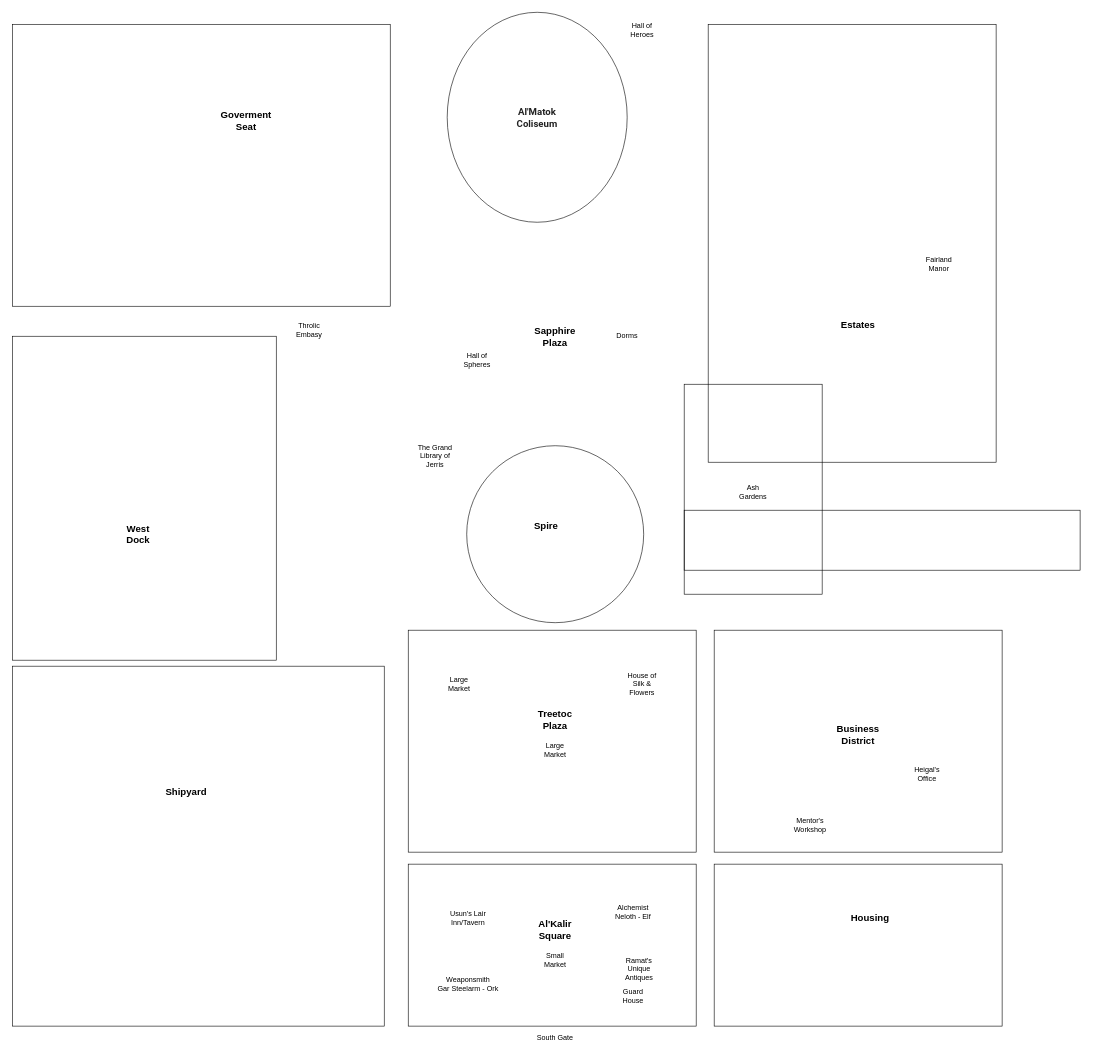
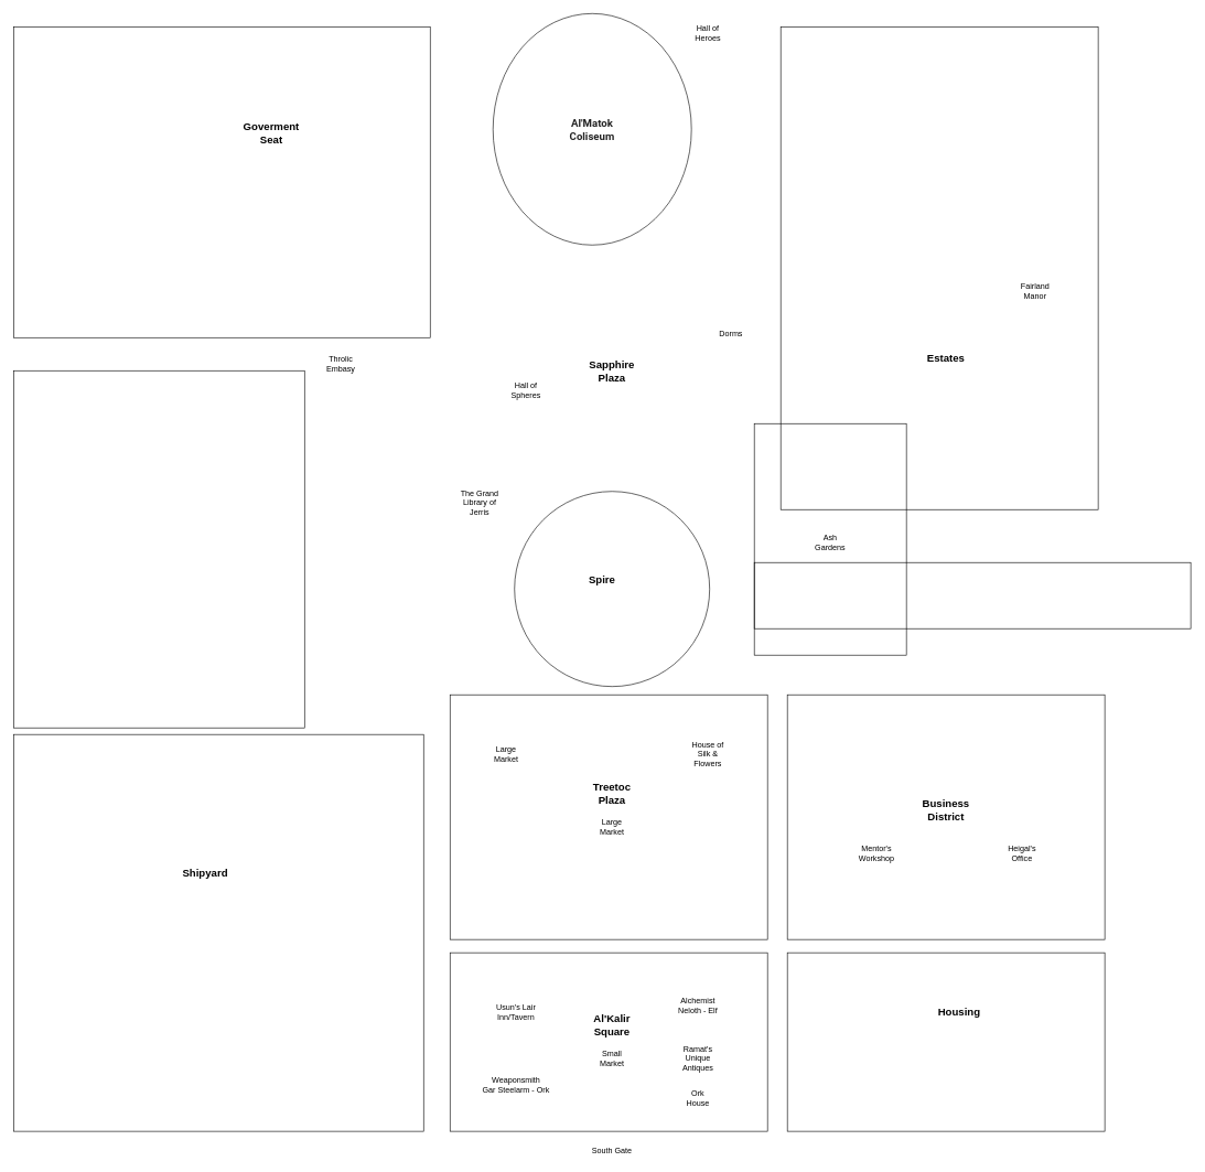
- <mxCell id="38" value="Dorms" style="text;html=1;strokeColor=none;fillColor=none;align=center;verticalAlign=middle;whiteSpace=wrap;rounded=0;" parent="1" vertex="1"><mxGeometry x="1010" y="540" width="70" height="40" as="geometry" /></mxCell>
+ <mxCell id="38" value="Dorms" style="text;html=1;strokeColor=none;fillColor=none;align=center;verticalAlign=middle;whiteSpace=wrap;rounded=0;" parent="1" vertex="1"><mxGeometry x="1070" y="485" width="70" height="40" as="geometry" /></mxCell>
- <mxCell id="31" value="Hall of Spheres" style="text;html=1;strokeColor=none;fillColor=none;align=center;verticalAlign=middle;whiteSpace=wrap;rounded=0;" parent="1" vertex="1"><mxGeometry x="760" y="580" width="70" height="40" as="geometry" /></mxCell>
+ <mxCell id="31" value="Hall of Spheres" style="text;html=1;strokeColor=none;fillColor=none;align=center;verticalAlign=middle;whiteSpace=wrap;rounded=0;" parent="1" vertex="1"><mxGeometry x="760" y="570" width="70" height="40" as="geometry" /></mxCell>
- <mxCell id="28" value="West Dock" style="text;html=1;strokeColor=none;fillColor=none;align=center;verticalAlign=middle;whiteSpace=wrap;rounded=0;fontSize=16;fontStyle=1" parent="1" vertex="1"><mxGeometry x="210" y="880" width="40" height="20" as="geometry" /></mxCell>
- <mxCell id="41" value="Mentor's Workshop" style="text;html=1;strokeColor=none;fillColor=none;align=center;verticalAlign=middle;whiteSpace=wrap;rounded=0;" vertex="1" parent="1"><mxGeometry x="1315" y="1355" width="70" height="40" as="geometry" /></mxCell>
+ <mxCell id="41" value="Mentor's Workshop" style="text;html=1;strokeColor=none;fillColor=none;align=center;verticalAlign=middle;whiteSpace=wrap;rounded=0;" vertex="1" parent="1"><mxGeometry x="1290" y="1270" width="70" height="40" as="geometry" /></mxCell>
- <mxCell id="18" value="Ramat's Unique Antiques" style="text;html=1;strokeColor=none;fillColor=none;align=center;verticalAlign=middle;whiteSpace=wrap;rounded=0;" parent="1" vertex="1"><mxGeometry x="1045" y="1605" width="40" height="20" as="geometry" /></mxCell>
+ <mxCell id="18" value="Ramat's Unique Antiques" style="text;html=1;strokeColor=none;fillColor=none;align=center;verticalAlign=middle;whiteSpace=wrap;rounded=0;" parent="1" vertex="1"><mxGeometry x="1035" y="1590" width="40" height="20" as="geometry" /></mxCell>
- <mxCell id="17" value="Guard House" style="text;html=1;strokeColor=none;fillColor=none;align=center;verticalAlign=middle;whiteSpace=wrap;rounded=0;" parent="1" vertex="1"><mxGeometry x="1035" y="1650" width="40" height="20" as="geometry" /></mxCell>
+ <mxCell id="17" value="Ork House" style="text;html=1;strokeColor=none;fillColor=none;align=center;verticalAlign=middle;whiteSpace=wrap;rounded=0;" parent="1" vertex="1"><mxGeometry x="1035" y="1650" width="40" height="20" as="geometry" /></mxCell>
- <mxCell id="15" value="South Gate" style="text;html=1;strokeColor=none;fillColor=none;align=center;verticalAlign=middle;whiteSpace=wrap;rounded=0;" parent="1" vertex="1"><mxGeometry x="890" y="1710" width="70" height="40" as="geometry" /></mxCell>
+ <mxCell id="15" value="South Gate" style="text;html=1;strokeColor=none;fillColor=none;align=center;verticalAlign=middle;whiteSpace=wrap;rounded=0;" parent="1" vertex="1"><mxGeometry x="890" y="1720" width="70" height="40" as="geometry" /></mxCell>
